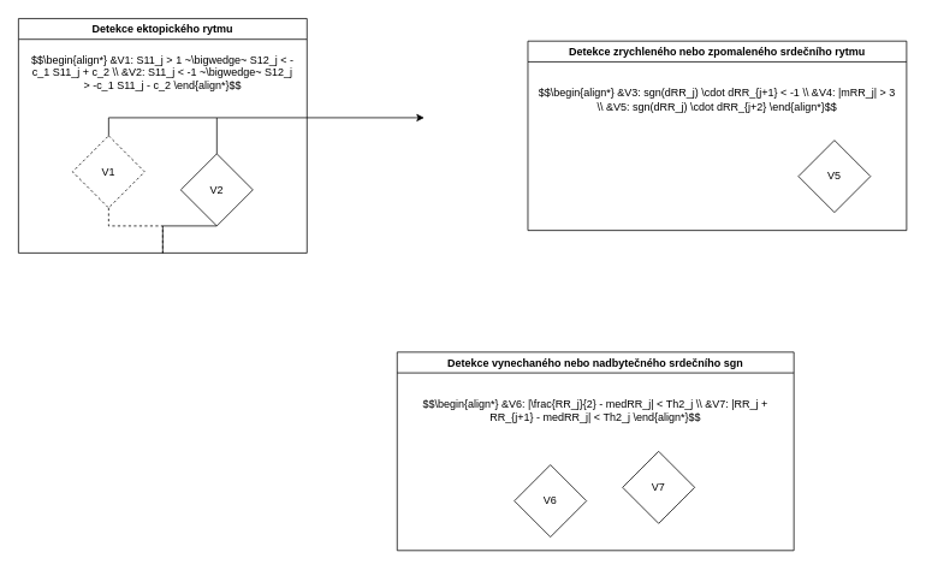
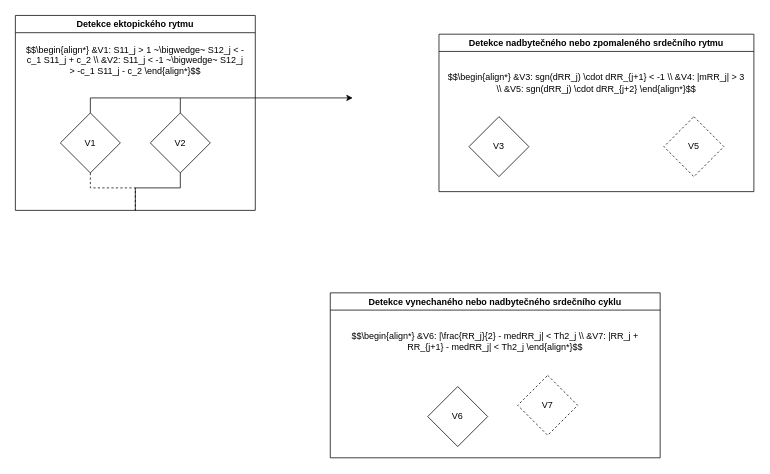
- <mxCell id="7" value="Detekce zrychleného nebo zpomaleného srdečního rytmu" style="swimlane;" vertex="1" parent="1"><mxGeometry x="585" y="45" width="420" height="210" as="geometry"><mxRectangle x="160" y="214" width="90" height="23" as="alternateBounds" /></mxGeometry></mxCell>
+ <mxCell id="7" value="Detekce nadbytečného nebo zpomaleného srdečního rytmu" style="swimlane;" vertex="1" parent="1"><mxGeometry x="585" y="45" width="420" height="210" as="geometry"><mxRectangle x="160" y="214" width="90" height="23" as="alternateBounds" /></mxGeometry></mxCell>
- <mxCell id="5" value="V1" style="rhombus;whiteSpace=wrap;html=1;align=center;dashed=1;" vertex="1" parent="2"><mxGeometry x="60" y="130" width="80" height="80" as="geometry" /></mxCell>
+ <mxCell id="5" value="V1" style="rhombus;whiteSpace=wrap;html=1;align=center;" vertex="1" parent="2"><mxGeometry x="60" y="130" width="80" height="80" as="geometry" /></mxCell>
+ <mxCell id="9" value="V3" style="rhombus;whiteSpace=wrap;html=1;align=center;" vertex="1" parent="7"><mxGeometry x="40" y="110" width="80" height="80" as="geometry" /></mxCell>
- <mxCell id="10" value="V5" style="rhombus;whiteSpace=wrap;html=1;align=center;" vertex="1" parent="7"><mxGeometry x="300" y="110" width="80" height="80" as="geometry" /></mxCell>
+ <mxCell id="10" value="V5" style="rhombus;whiteSpace=wrap;html=1;align=center;dashed=1;" vertex="1" parent="7"><mxGeometry x="300" y="110" width="80" height="80" as="geometry" /></mxCell>
- <mxCell id="6" value="V2" style="rhombus;whiteSpace=wrap;html=1;align=center;" vertex="1" parent="2"><mxGeometry x="180" y="150" width="80" height="80" as="geometry" /></mxCell>
+ <mxCell id="6" value="V2" style="rhombus;whiteSpace=wrap;html=1;align=center;" vertex="1" parent="2"><mxGeometry x="180" y="130" width="80" height="80" as="geometry" /></mxCell>
- <mxCell id="11" value="Detekce vynechaného nebo nadbytečného srdečního sgn" style="swimlane;" vertex="1" parent="1"><mxGeometry x="440" y="390" width="440" height="220" as="geometry"><mxRectangle x="160" y="214" width="90" height="23" as="alternateBounds" /></mxGeometry></mxCell>
+ <mxCell id="11" value="Detekce vynechaného nebo nadbytečného srdečního cyklu" style="swimlane;" vertex="1" parent="1"><mxGeometry x="440" y="390" width="440" height="220" as="geometry"><mxRectangle x="160" y="214" width="90" height="23" as="alternateBounds" /></mxGeometry></mxCell>
- <mxCell id="14" value="V7" style="rhombus;whiteSpace=wrap;html=1;align=center;" vertex="1" parent="11"><mxGeometry x="250" y="110" width="80" height="80" as="geometry" /></mxCell>
+ <mxCell id="14" value="V7" style="rhombus;whiteSpace=wrap;html=1;align=center;dashed=1;" vertex="1" parent="11"><mxGeometry x="250" y="110" width="80" height="80" as="geometry" /></mxCell>
